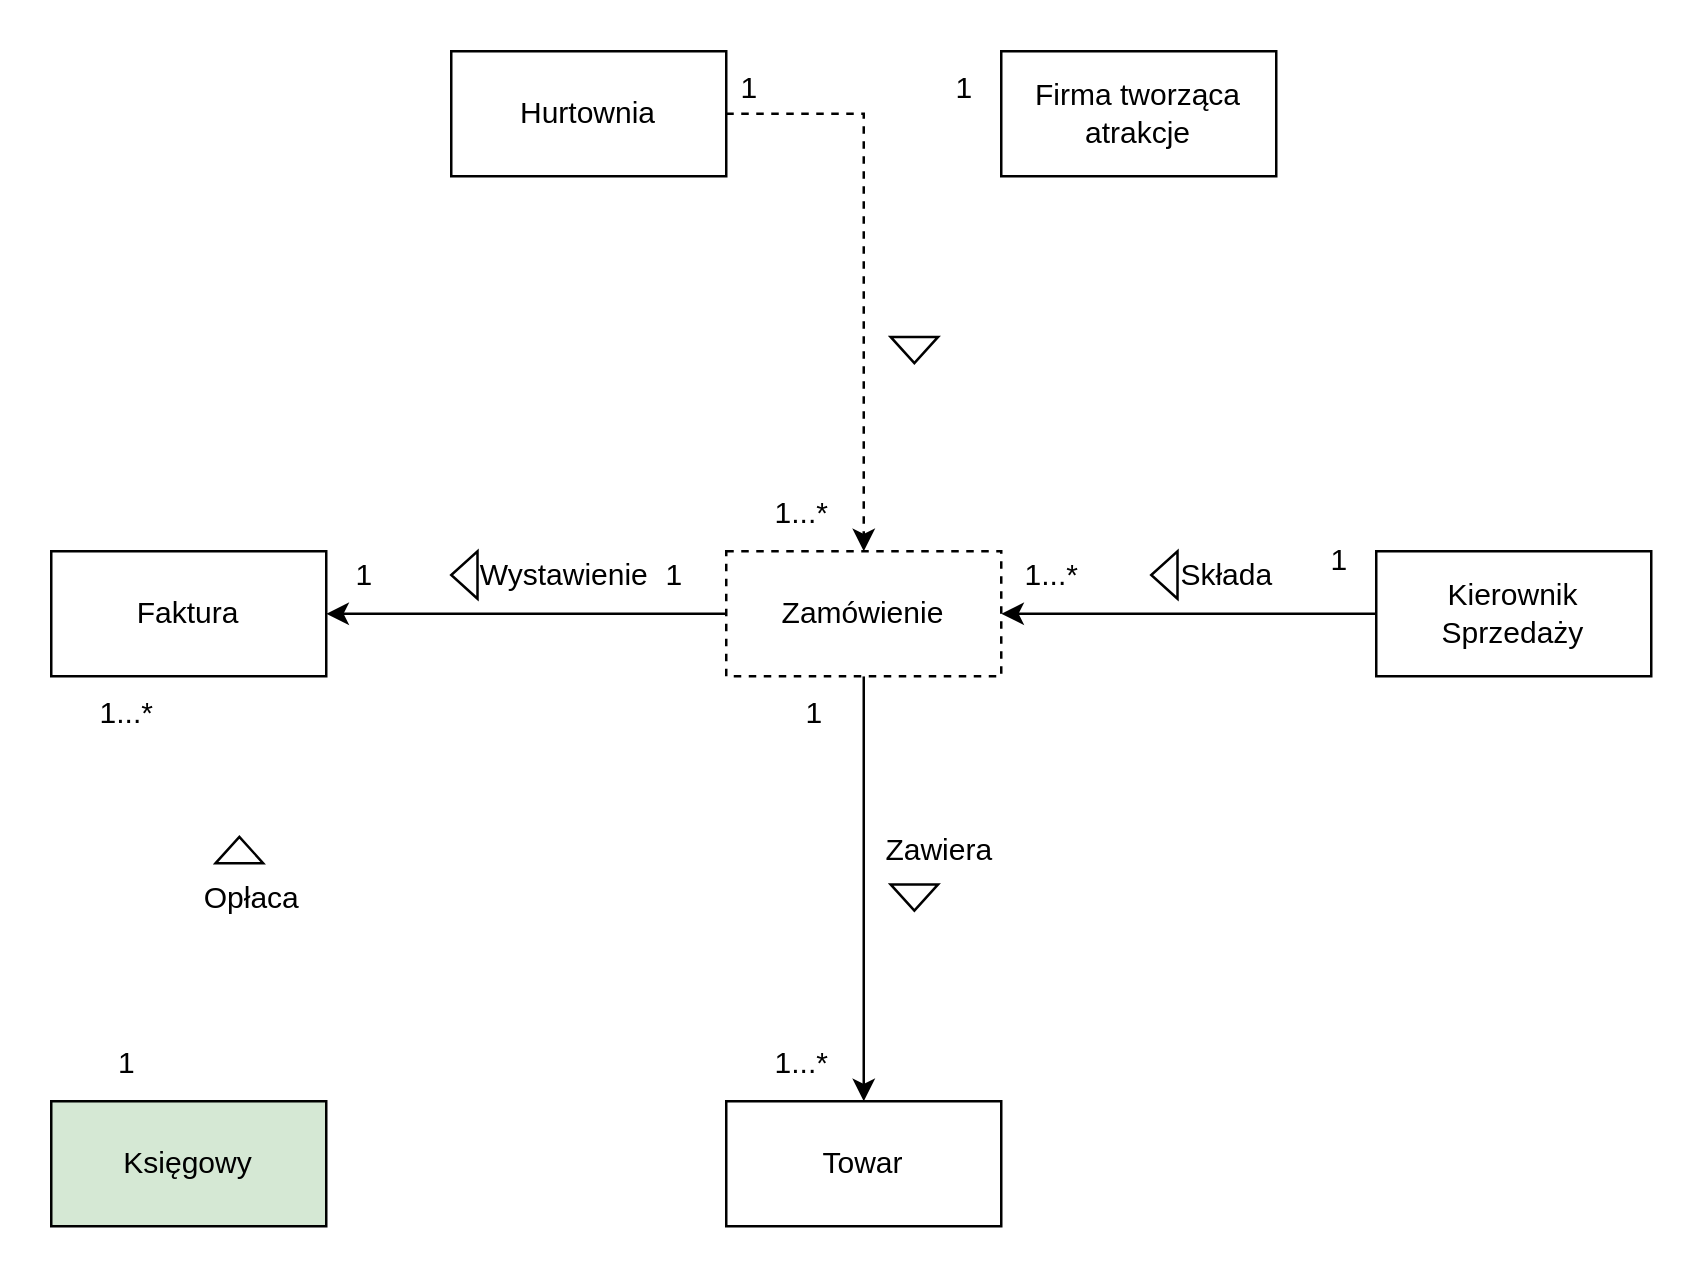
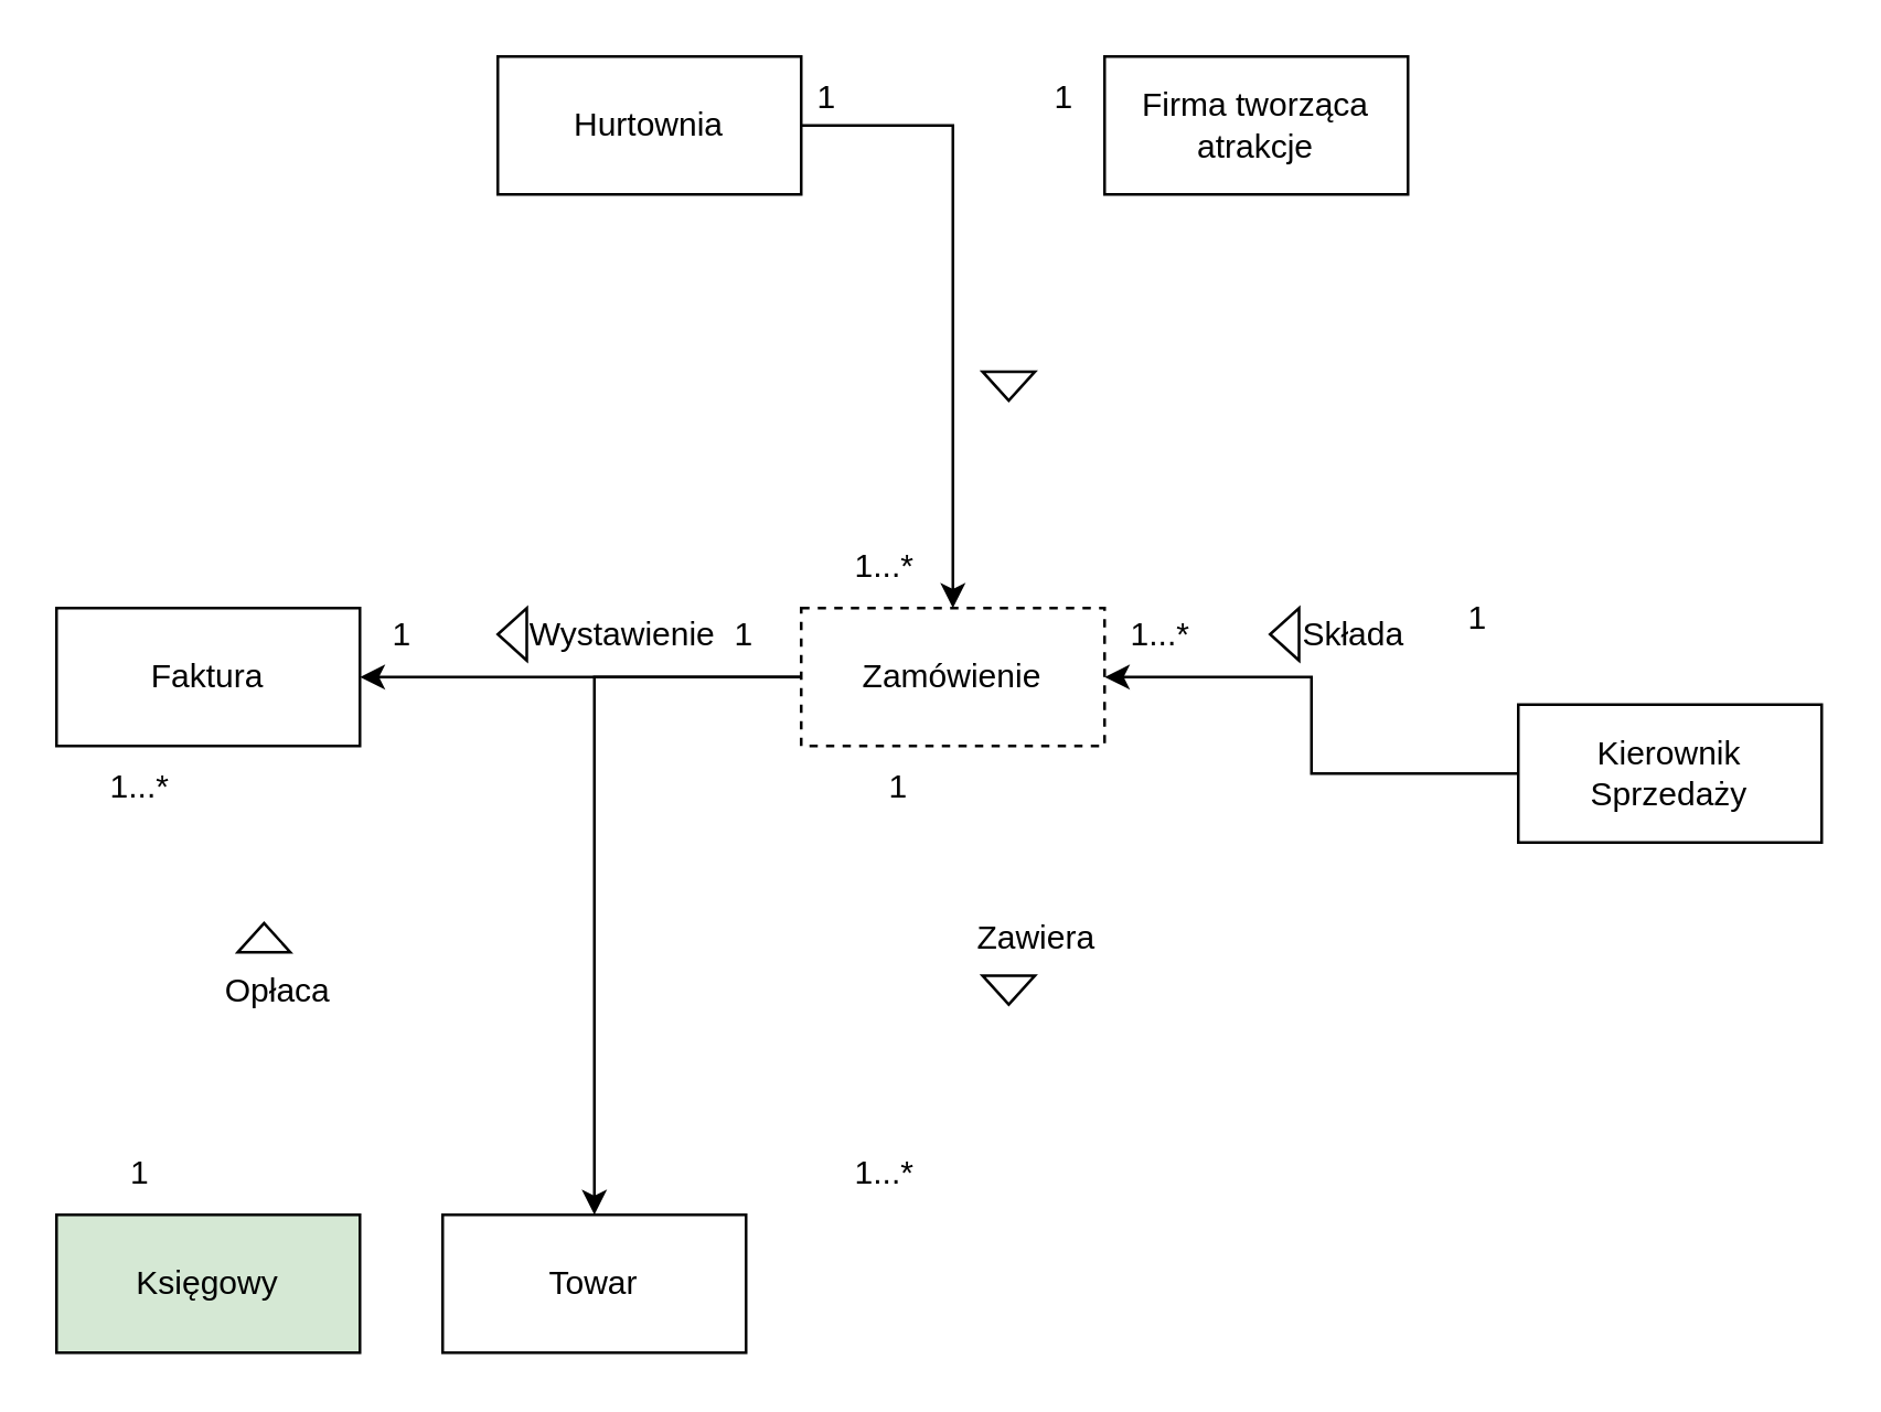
- <mxCell id="2" style="edgeStyle=orthogonalEdgeStyle;rounded=0;orthogonalLoop=1;jettySize=auto;html=1;exitX=1;exitY=0.5;exitDx=0;exitDy=0;entryX=0.5;entryY=0;entryDx=0;entryDy=0;dashed=1;" edge="1" parent="1" source="3" target="9"><mxGeometry relative="1" as="geometry" /></mxCell>
+ <mxCell id="2" style="edgeStyle=orthogonalEdgeStyle;rounded=0;orthogonalLoop=1;jettySize=auto;html=1;exitX=1;exitY=0.5;exitDx=0;exitDy=0;entryX=0.5;entryY=0;entryDx=0;entryDy=0;" edge="1" parent="1" source="3" target="9"><mxGeometry relative="1" as="geometry" /></mxCell>
- <mxCell id="5" value="Kierownik Sprzedaży" style="html=1;whiteSpace=wrap;" vertex="1" parent="1"><mxGeometry x="550" y="220" width="110" height="50" as="geometry" /></mxCell>
+ <mxCell id="5" value="Kierownik Sprzedaży" style="html=1;whiteSpace=wrap;" vertex="1" parent="1"><mxGeometry x="550" y="255" width="110" height="50" as="geometry" /></mxCell>
- <mxCell id="10" value="Towar" style="html=1;whiteSpace=wrap;" vertex="1" parent="1"><mxGeometry x="290" y="440" width="110" height="50" as="geometry" /></mxCell>
+ <mxCell id="10" value="Towar" style="html=1;whiteSpace=wrap;" vertex="1" parent="1"><mxGeometry x="160" y="440" width="110" height="50" as="geometry" /></mxCell>
